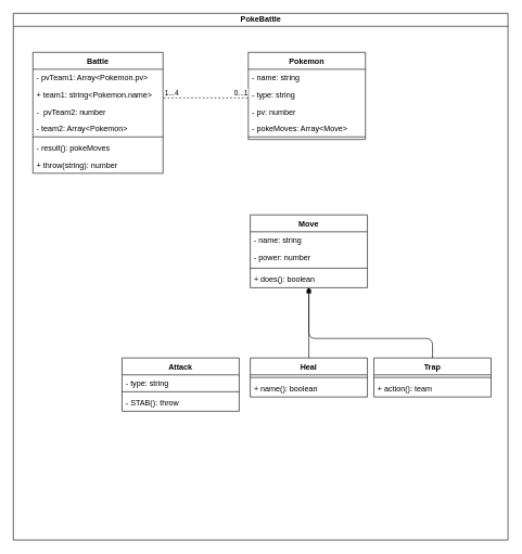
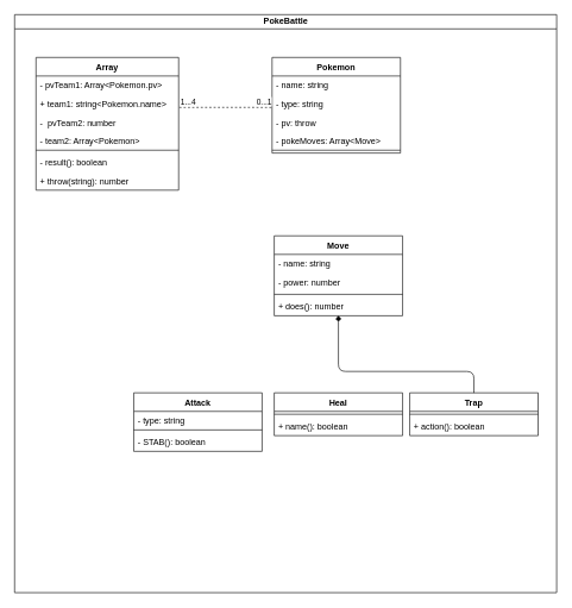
- <mxCell id="3" value="Battle" style="swimlane;fontStyle=1;align=center;verticalAlign=top;childLayout=stackLayout;horizontal=1;startSize=26;horizontalStack=0;resizeParent=1;resizeParentMax=0;resizeLast=0;collapsible=1;marginBottom=0;" vertex="1" parent="2"><mxGeometry x="30" y="60" width="200" height="186" as="geometry" /></mxCell>
+ <mxCell id="3" value="Array" style="swimlane;fontStyle=1;align=center;verticalAlign=top;childLayout=stackLayout;horizontal=1;startSize=26;horizontalStack=0;resizeParent=1;resizeParentMax=0;resizeLast=0;collapsible=1;marginBottom=0;" vertex="1" parent="2"><mxGeometry x="30" y="60" width="200" height="186" as="geometry" /></mxCell>
- <mxCell id="14" value="- pv: number" style="text;strokeColor=none;fillColor=none;align=left;verticalAlign=top;spacingLeft=4;spacingRight=4;overflow=hidden;rotatable=0;points=[[0,0.5],[1,0.5]];portConstraint=eastwest;" vertex="1" parent="11"><mxGeometry y="78" width="180" height="26" as="geometry" /></mxCell>
+ <mxCell id="14" value="- pv: throw" style="text;strokeColor=none;fillColor=none;align=left;verticalAlign=top;spacingLeft=4;spacingRight=4;overflow=hidden;rotatable=0;points=[[0,0.5],[1,0.5]];portConstraint=eastwest;" vertex="1" parent="11"><mxGeometry y="78" width="180" height="26" as="geometry" /></mxCell>
- <mxCell id="9" value="- result(): pokeMoves" style="text;strokeColor=none;fillColor=none;align=left;verticalAlign=top;spacingLeft=4;spacingRight=4;overflow=hidden;rotatable=0;points=[[0,0.5],[1,0.5]];portConstraint=eastwest;" vertex="1" parent="3"><mxGeometry y="134" width="200" height="26" as="geometry" /></mxCell>
+ <mxCell id="9" value="- result(): boolean" style="text;strokeColor=none;fillColor=none;align=left;verticalAlign=top;spacingLeft=4;spacingRight=4;overflow=hidden;rotatable=0;points=[[0,0.5],[1,0.5]];portConstraint=eastwest;" vertex="1" parent="3"><mxGeometry y="134" width="200" height="26" as="geometry" /></mxCell>
- <mxCell id="24" value="+ does(): boolean" style="text;strokeColor=none;fillColor=none;align=left;verticalAlign=top;spacingLeft=4;spacingRight=4;overflow=hidden;rotatable=0;points=[[0,0.5],[1,0.5]];portConstraint=eastwest;" vertex="1" parent="20"><mxGeometry y="86" width="180" height="26" as="geometry" /></mxCell>
+ <mxCell id="24" value="+ does(): number" style="text;strokeColor=none;fillColor=none;align=left;verticalAlign=top;spacingLeft=4;spacingRight=4;overflow=hidden;rotatable=0;points=[[0,0.5],[1,0.5]];portConstraint=eastwest;" vertex="1" parent="20"><mxGeometry y="86" width="180" height="26" as="geometry" /></mxCell>
- <mxCell id="35" value="" style="endArrow=block;endFill=1;html=1;edgeStyle=orthogonalEdgeStyle;align=left;verticalAlign=top;exitX=0.5;exitY=0;exitDx=0;exitDy=0;entryX=0.5;entryY=1;entryDx=0;entryDy=0;" edge="1" parent="2" source="25" target="20"><mxGeometry x="-1" relative="1" as="geometry"><mxPoint x="387" y="530" as="sourcePoint" /><mxPoint x="454" y="470" as="targetPoint" /><Array as="points" /></mxGeometry></mxCell>
- <mxCell id="30" value="+ action(): team" style="text;strokeColor=none;fillColor=none;align=left;verticalAlign=top;spacingLeft=4;spacingRight=4;overflow=hidden;rotatable=0;points=[[0,0.5],[1,0.5]];portConstraint=eastwest;" vertex="1" parent="28"><mxGeometry y="34" width="180" height="26" as="geometry" /></mxCell>
+ <mxCell id="30" value="+ action(): boolean" style="text;strokeColor=none;fillColor=none;align=left;verticalAlign=top;spacingLeft=4;spacingRight=4;overflow=hidden;rotatable=0;points=[[0,0.5],[1,0.5]];portConstraint=eastwest;" vertex="1" parent="28"><mxGeometry y="34" width="180" height="26" as="geometry" /></mxCell>
- <mxCell id="34" value="- STAB(): throw" style="text;strokeColor=none;fillColor=none;align=left;verticalAlign=top;spacingLeft=4;spacingRight=4;overflow=hidden;rotatable=0;points=[[0,0.5],[1,0.5]];portConstraint=eastwest;" vertex="1" parent="31"><mxGeometry y="56" width="180" height="26" as="geometry" /></mxCell>
+ <mxCell id="34" value="- STAB(): boolean" style="text;strokeColor=none;fillColor=none;align=left;verticalAlign=top;spacingLeft=4;spacingRight=4;overflow=hidden;rotatable=0;points=[[0,0.5],[1,0.5]];portConstraint=eastwest;" vertex="1" parent="31"><mxGeometry y="56" width="180" height="26" as="geometry" /></mxCell>
